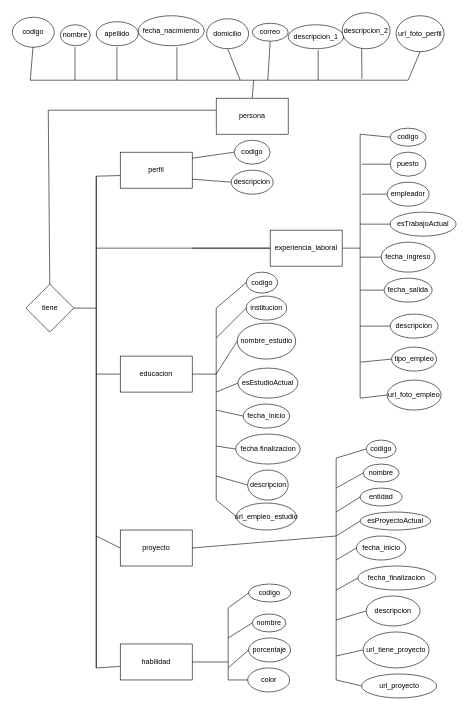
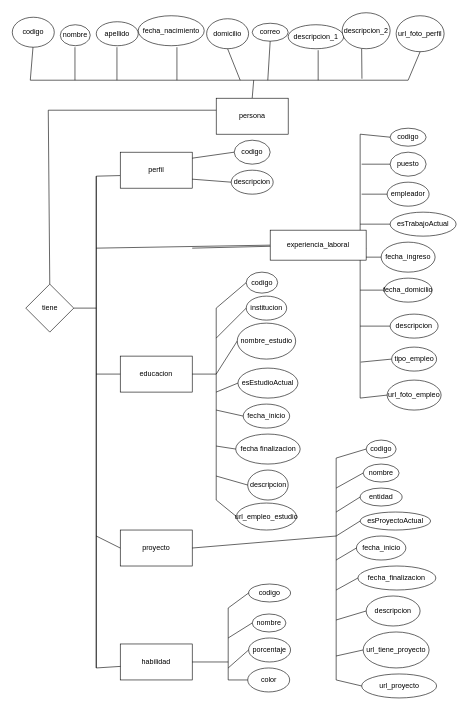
- <mxCell id="97" value="experiencia_laboral" style="rounded=0;whiteSpace=wrap;html=1;" parent="1" vertex="1"><mxGeometry x="450" y="383" width="120" height="60" as="geometry" /></mxCell>
+ <mxCell id="97" value="experiencia_laboral" style="rounded=0;whiteSpace=wrap;html=1;" parent="1" vertex="1"><mxGeometry x="450" y="383" width="160" height="50" as="geometry" /></mxCell>
- <mxCell id="28" value="fecha_salida" style="ellipse;whiteSpace=wrap;html=1;" parent="1" vertex="1"><mxGeometry x="640" y="463" width="80" height="40" as="geometry" /></mxCell>
+ <mxCell id="28" value="fecha_domicilio" style="ellipse;whiteSpace=wrap;html=1;" parent="1" vertex="1"><mxGeometry x="640" y="463" width="80" height="40" as="geometry" /></mxCell>
